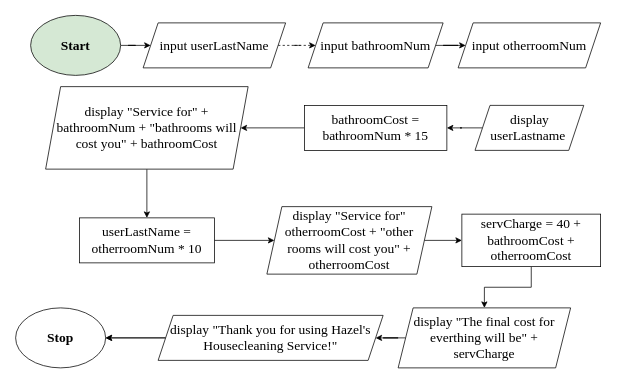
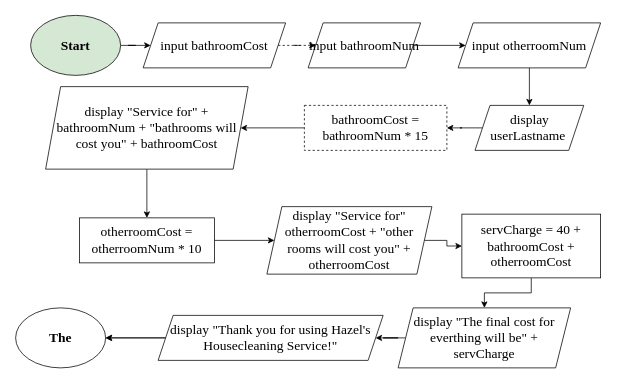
- <mxCell id="5" value="&lt;font style=&quot;font-size: 18px;&quot; face=&quot;Times New Roman&quot;&gt;input userLastName&lt;/font&gt;" style="shape=parallelogram;perimeter=parallelogramPerimeter;whiteSpace=wrap;html=1;fixedSize=1;" vertex="1" parent="1"><mxGeometry x="190" y="30" width="190" height="60" as="geometry" /></mxCell>
+ <mxCell id="5" value="&lt;font style=&quot;font-size: 18px;&quot; face=&quot;Times New Roman&quot;&gt;input bathroomCost&lt;/font&gt;" style="shape=parallelogram;perimeter=parallelogramPerimeter;whiteSpace=wrap;html=1;fixedSize=1;" vertex="1" parent="1"><mxGeometry x="190" y="30" width="190" height="60" as="geometry" /></mxCell>
- <mxCell id="7" value="&lt;font style=&quot;font-size: 18px;&quot; face=&quot;Times New Roman&quot;&gt;input bathroomNum&lt;/font&gt;" style="shape=parallelogram;perimeter=parallelogramPerimeter;whiteSpace=wrap;html=1;fixedSize=1;" vertex="1" parent="1"><mxGeometry x="410" y="30" width="180" height="60" as="geometry" /></mxCell>
+ <mxCell id="7" value="&lt;font style=&quot;font-size: 18px;&quot; face=&quot;Times New Roman&quot;&gt;input bathroomNum&lt;/font&gt;" style="shape=parallelogram;perimeter=parallelogramPerimeter;whiteSpace=wrap;html=1;fixedSize=1;" vertex="1" parent="1"><mxGeometry x="410" y="30" width="150" height="60" as="geometry" /></mxCell>
+ <mxCell id="8" style="edgeStyle=orthogonalEdgeStyle;rounded=0;orthogonalLoop=1;jettySize=auto;html=1;exitX=0.5;exitY=1;exitDx=0;exitDy=0;entryX=0.5;entryY=0;entryDx=0;entryDy=0;" edge="1" parent="1" source="9" target="11"><mxGeometry relative="1" as="geometry" /></mxCell>
- <mxCell id="13" value="&lt;font face=&quot;Times New Roman&quot; style=&quot;font-size: 18px;&quot;&gt;bathroomCost = bathroomNum * 15&lt;/font&gt;" style="rounded=0;whiteSpace=wrap;html=1;" vertex="1" parent="1"><mxGeometry x="405" y="140" width="190" height="60" as="geometry" /></mxCell>
+ <mxCell id="13" value="&lt;font face=&quot;Times New Roman&quot; style=&quot;font-size: 18px;&quot;&gt;bathroomCost = bathroomNum * 15&lt;/font&gt;" style="rounded=0;whiteSpace=wrap;html=1;dashed=1;" vertex="1" parent="1"><mxGeometry x="405" y="140" width="190" height="60" as="geometry" /></mxCell>
- <mxCell id="15" value="&lt;font face=&quot;Times New Roman&quot; style=&quot;font-size: 18px;&quot;&gt;userLastName = otherroomNum * 10&lt;/font&gt;" style="rounded=0;whiteSpace=wrap;html=1;" vertex="1" parent="1"><mxGeometry x="105" y="290" width="180" height="60" as="geometry" /></mxCell>
+ <mxCell id="15" value="&lt;font face=&quot;Times New Roman&quot; style=&quot;font-size: 18px;&quot;&gt;otherroomCost = otherroomNum * 10&lt;/font&gt;" style="rounded=0;whiteSpace=wrap;html=1;" vertex="1" parent="1"><mxGeometry x="105" y="290" width="180" height="60" as="geometry" /></mxCell>
- <mxCell id="17" value="&lt;font style=&quot;font-size: 18px;&quot; face=&quot;Times New Roman&quot;&gt;servCharge = 40 + bathroomCost + otherroomCost&lt;/font&gt;" style="rounded=0;whiteSpace=wrap;html=1;" vertex="1" parent="1"><mxGeometry x="615" y="285" width="185" height="70" as="geometry" /></mxCell>
+ <mxCell id="17" value="&lt;font style=&quot;font-size: 18px;&quot; face=&quot;Times New Roman&quot;&gt;servCharge = 40 + bathroomCost + otherroomCost&lt;/font&gt;" style="rounded=0;whiteSpace=wrap;html=1;" vertex="1" parent="1"><mxGeometry x="615" y="285" width="185" height="85" as="geometry" /></mxCell>
- <mxCell id="24" value="&lt;font style=&quot;font-size: 18px;&quot; face=&quot;Times New Roman&quot;&gt;&lt;b&gt;Stop&lt;/b&gt;&lt;/font&gt;" style="ellipse;whiteSpace=wrap;html=1;" vertex="1" parent="1"><mxGeometry x="20" y="410" width="120" height="80" as="geometry" /></mxCell>
+ <mxCell id="24" value="&lt;font style=&quot;font-size: 18px;&quot; face=&quot;Times New Roman&quot;&gt;&lt;b&gt;The&lt;/b&gt;&lt;/font&gt;" style="ellipse;whiteSpace=wrap;html=1;" vertex="1" parent="1"><mxGeometry x="20" y="410" width="120" height="80" as="geometry" /></mxCell>
